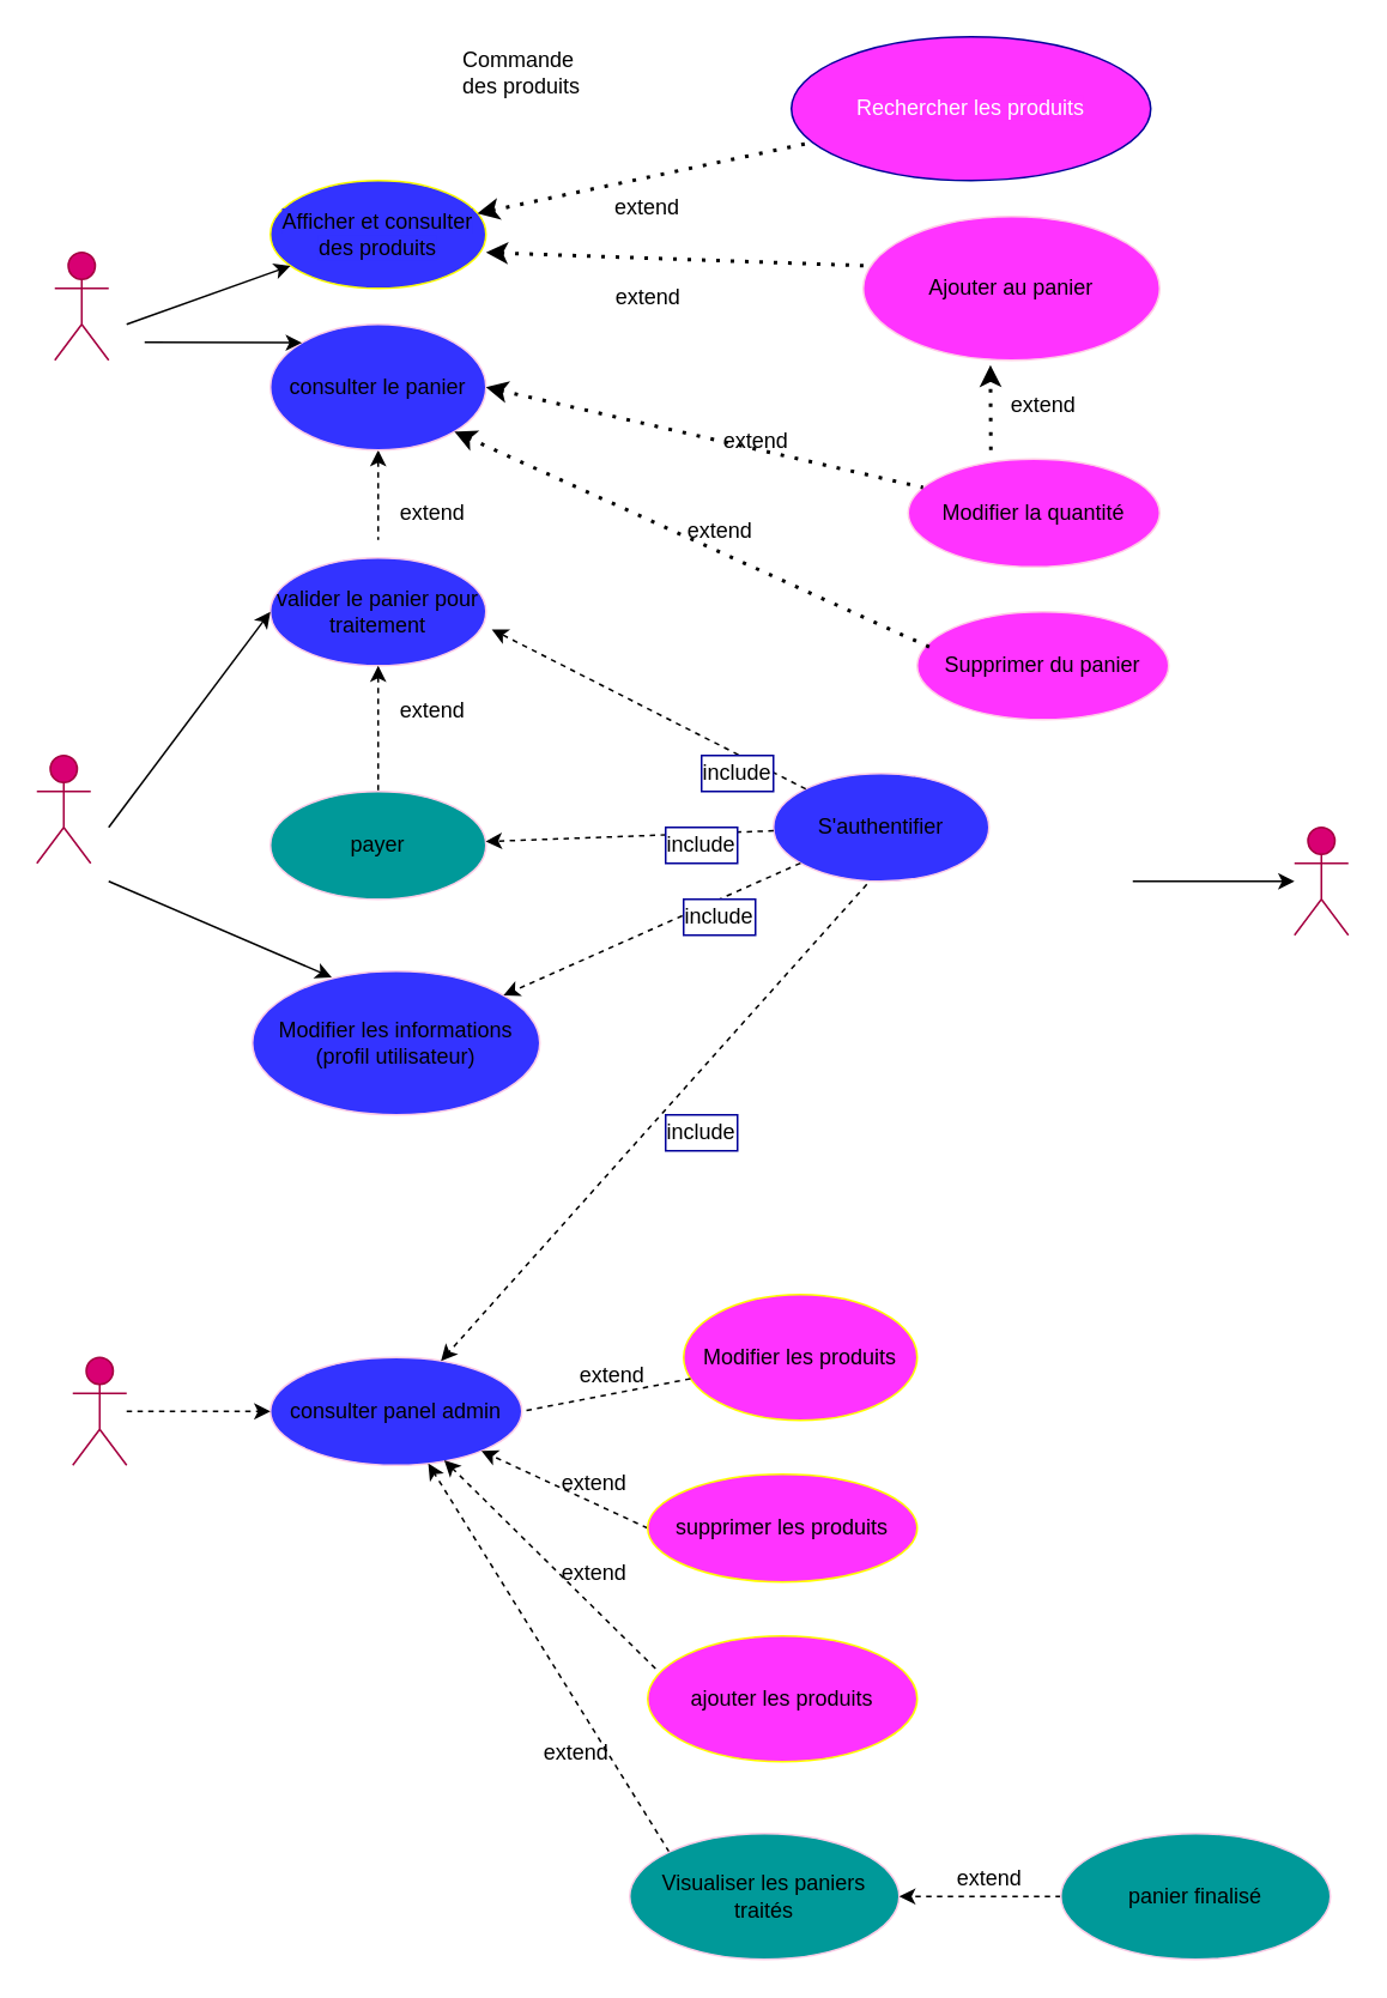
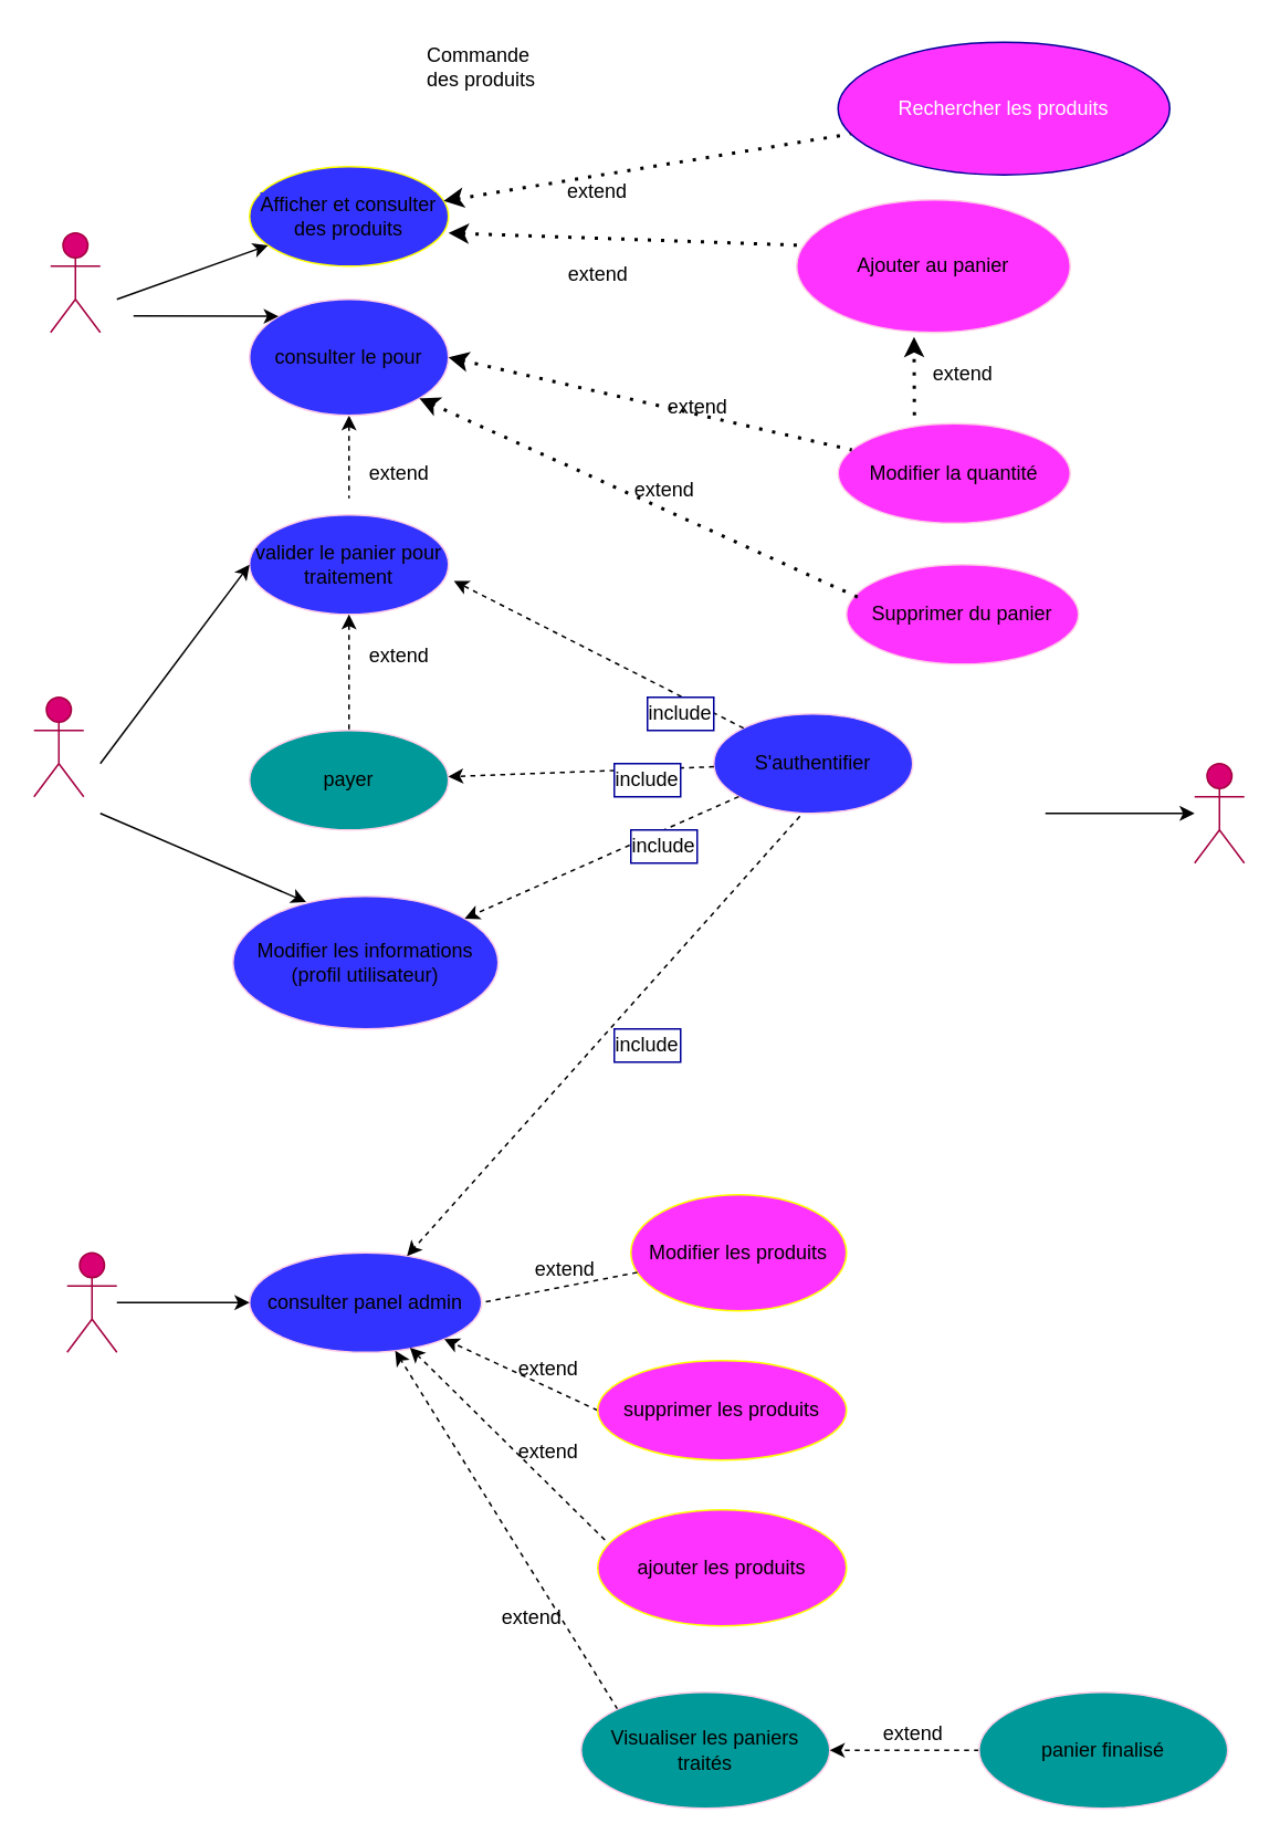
- <mxCell id="11" value="&lt;font style=&quot;background-color: rgb(255, 51, 255);&quot; color=&quot;#ffffff&quot;&gt;Rechercher les produits&lt;/font&gt;" style="ellipse;whiteSpace=wrap;html=1;strokeColor=#000099;fillColor=#FF33FF;" parent="1" vertex="1"><mxGeometry x="440" width="200" height="80" as="geometry" y="20" /></mxCell>
+ <mxCell id="11" value="&lt;font style=&quot;background-color: rgb(255, 51, 255);&quot; color=&quot;#ffffff&quot;&gt;Rechercher les produits&lt;/font&gt;" style="ellipse;whiteSpace=wrap;html=1;strokeColor=#000099;fillColor=#FF33FF;" parent="1" vertex="1"><mxGeometry x="505" y="25" width="200" height="80" as="geometry" /></mxCell>
- <mxCell id="41" value="consulter le panier" style="ellipse;whiteSpace=wrap;html=1;strokeColor=#FFCCE6;fillColor=#3333FF;" parent="1" vertex="1"><mxGeometry x="150" y="180" width="120" height="70" as="geometry" /></mxCell>
+ <mxCell id="41" value="consulter le pour" style="ellipse;whiteSpace=wrap;html=1;strokeColor=#FFCCE6;fillColor=#3333FF;" parent="1" vertex="1"><mxGeometry x="150" y="180" width="120" height="70" as="geometry" /></mxCell>
- <mxCell id="21" value="" style="endArrow=classic;html=1;entryX=0;entryY=0.5;entryDx=0;entryDy=0;dashed=1;" parent="1" source="19" target="20" edge="1"><mxGeometry width="50" height="50" relative="1" as="geometry"><mxPoint x="390" y="730" as="sourcePoint" /><mxPoint x="100" y="690" as="targetPoint" /></mxGeometry></mxCell>
+ <mxCell id="21" value="" style="endArrow=classic;html=1;entryX=0;entryY=0.5;entryDx=0;entryDy=0;" parent="1" source="19" target="20" edge="1"><mxGeometry width="50" height="50" relative="1" as="geometry"><mxPoint x="390" y="730" as="sourcePoint" /><mxPoint x="100" y="690" as="targetPoint" /></mxGeometry></mxCell>
